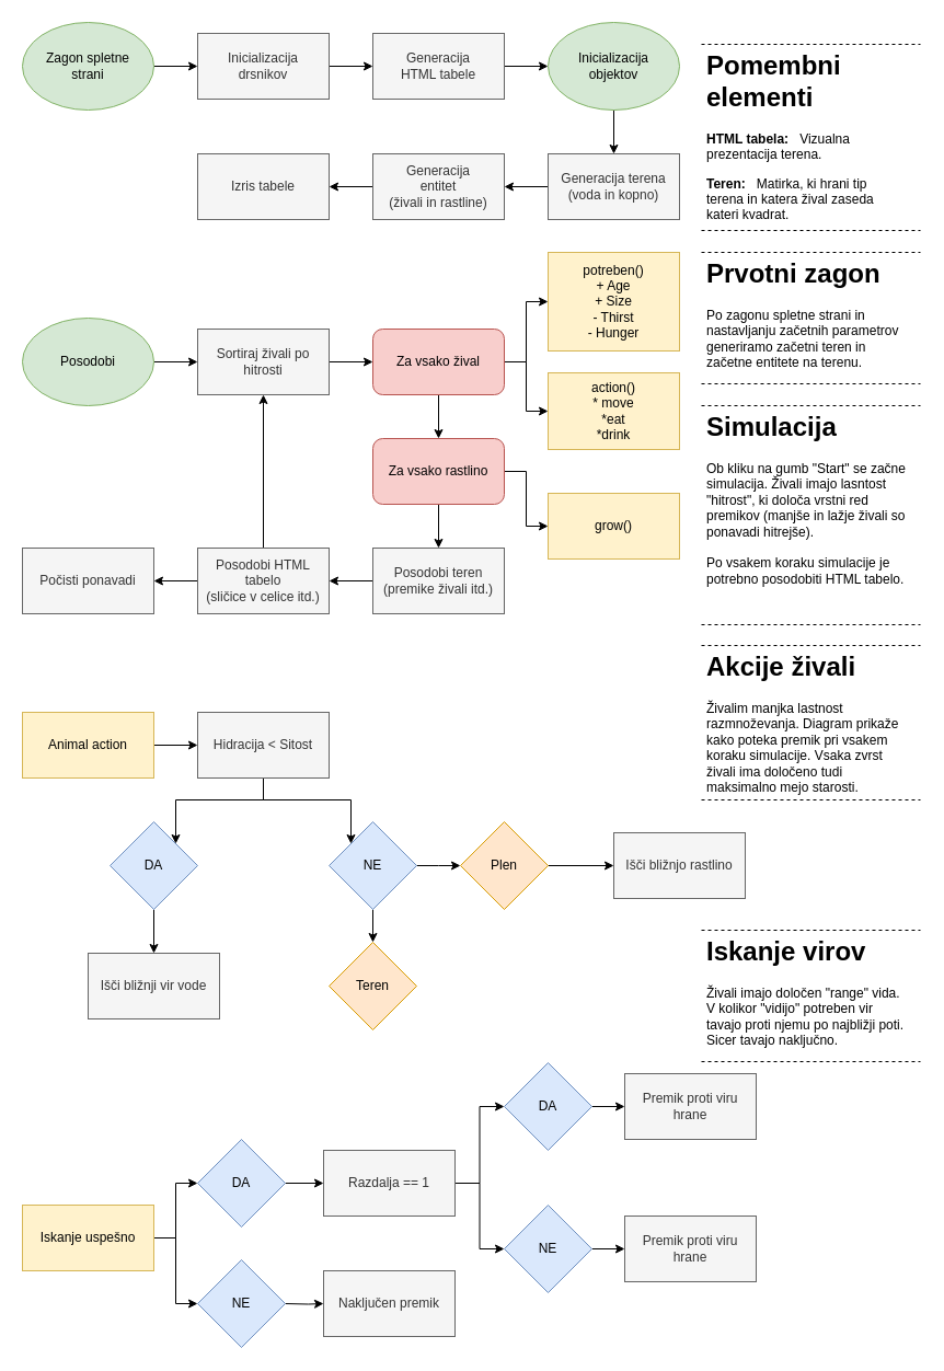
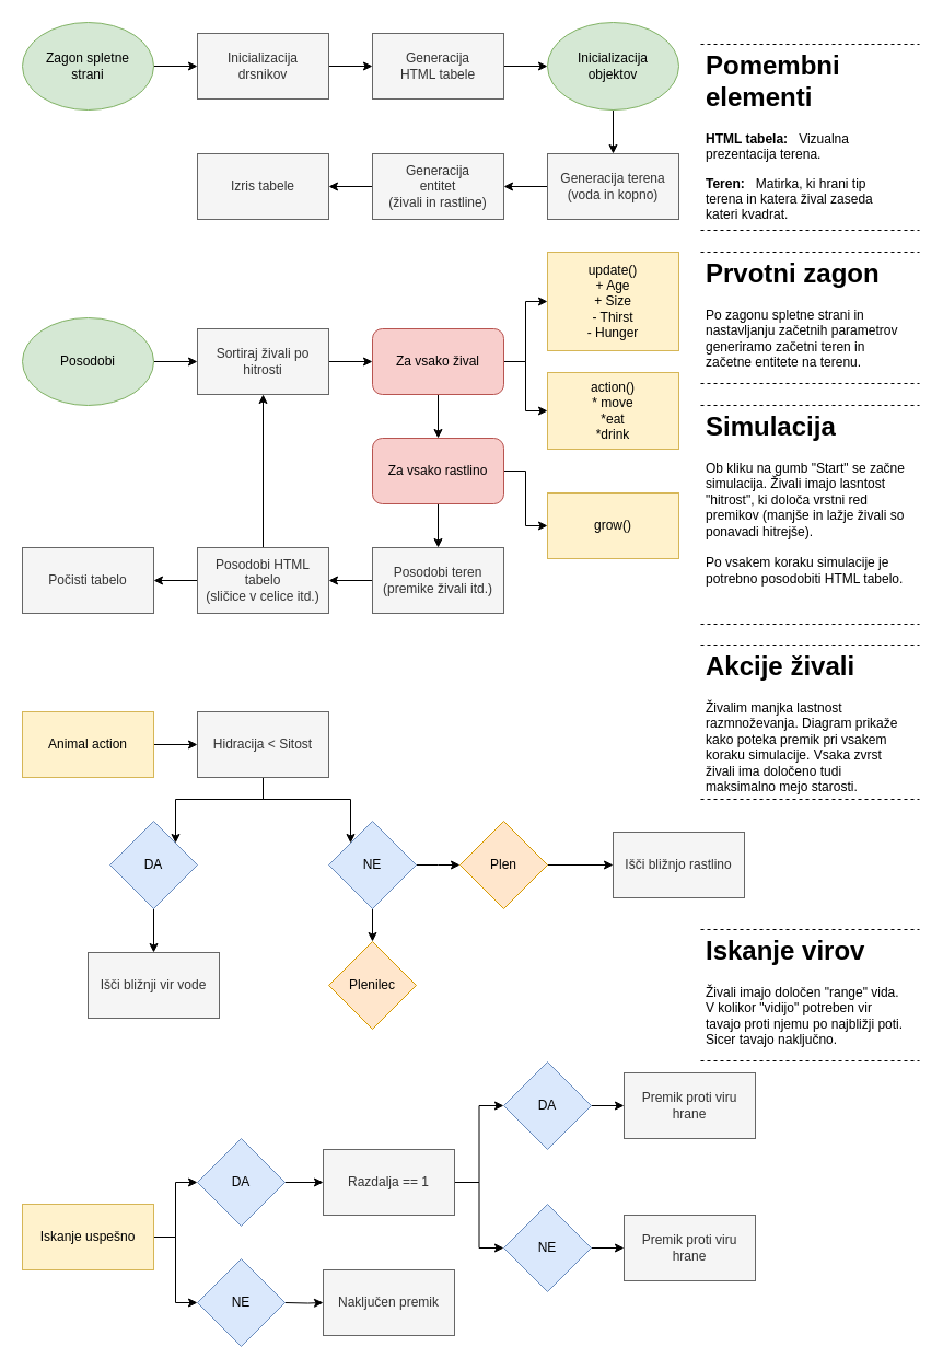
- <mxCell id="26" value="&lt;div&gt;potreben()&lt;br&gt;&lt;/div&gt;&lt;div&gt;+ Age&lt;/div&gt;&lt;div&gt;+ Size&lt;/div&gt;&lt;div&gt;- Thirst&lt;/div&gt;&lt;div&gt;- Hunger&lt;br&gt;&lt;/div&gt;" style="rounded=0;whiteSpace=wrap;html=1;fillColor=#fff2cc;strokeColor=#d6b656;" vertex="1" parent="1"><mxGeometry x="500" y="230" width="120" height="90" as="geometry" /></mxCell>
+ <mxCell id="26" value="&lt;div&gt;update()&lt;br&gt;&lt;/div&gt;&lt;div&gt;+ Age&lt;/div&gt;&lt;div&gt;+ Size&lt;/div&gt;&lt;div&gt;- Thirst&lt;/div&gt;&lt;div&gt;- Hunger&lt;br&gt;&lt;/div&gt;" style="rounded=0;whiteSpace=wrap;html=1;fillColor=#fff2cc;strokeColor=#d6b656;" vertex="1" parent="1"><mxGeometry x="500" y="230" width="120" height="90" as="geometry" /></mxCell>
- <mxCell id="37" value="Počisti ponavadi" style="rounded=0;whiteSpace=wrap;html=1;fillColor=#f5f5f5;strokeColor=#666666;fontColor=#333333;" vertex="1" parent="1"><mxGeometry x="20" y="500" width="120" height="60" as="geometry" /></mxCell>
+ <mxCell id="37" value="Počisti tabelo" style="rounded=0;whiteSpace=wrap;html=1;fillColor=#f5f5f5;strokeColor=#666666;fontColor=#333333;" vertex="1" parent="1"><mxGeometry x="20" y="500" width="120" height="60" as="geometry" /></mxCell>
- <mxCell id="51" value="Teren" style="rhombus;whiteSpace=wrap;html=1;fillColor=#ffe6cc;strokeColor=#d79b00;" vertex="1" parent="1"><mxGeometry x="300" y="860" width="80" height="80" as="geometry" /></mxCell>
+ <mxCell id="51" value="Plenilec" style="rhombus;whiteSpace=wrap;html=1;fillColor=#ffe6cc;strokeColor=#d79b00;" vertex="1" parent="1"><mxGeometry x="300" y="860" width="80" height="80" as="geometry" /></mxCell>
